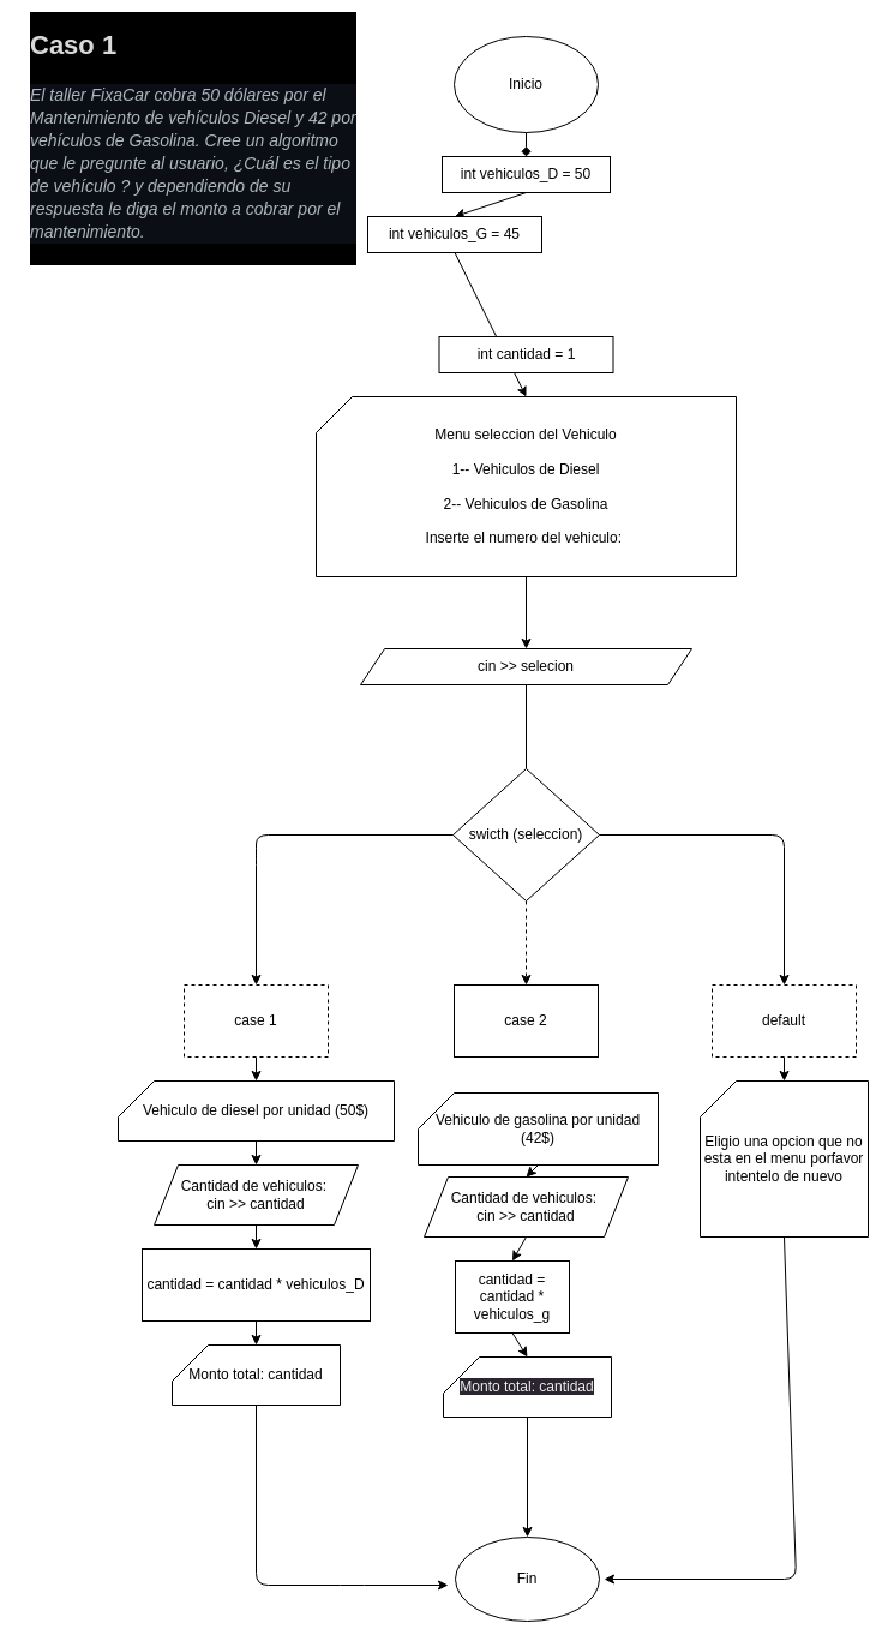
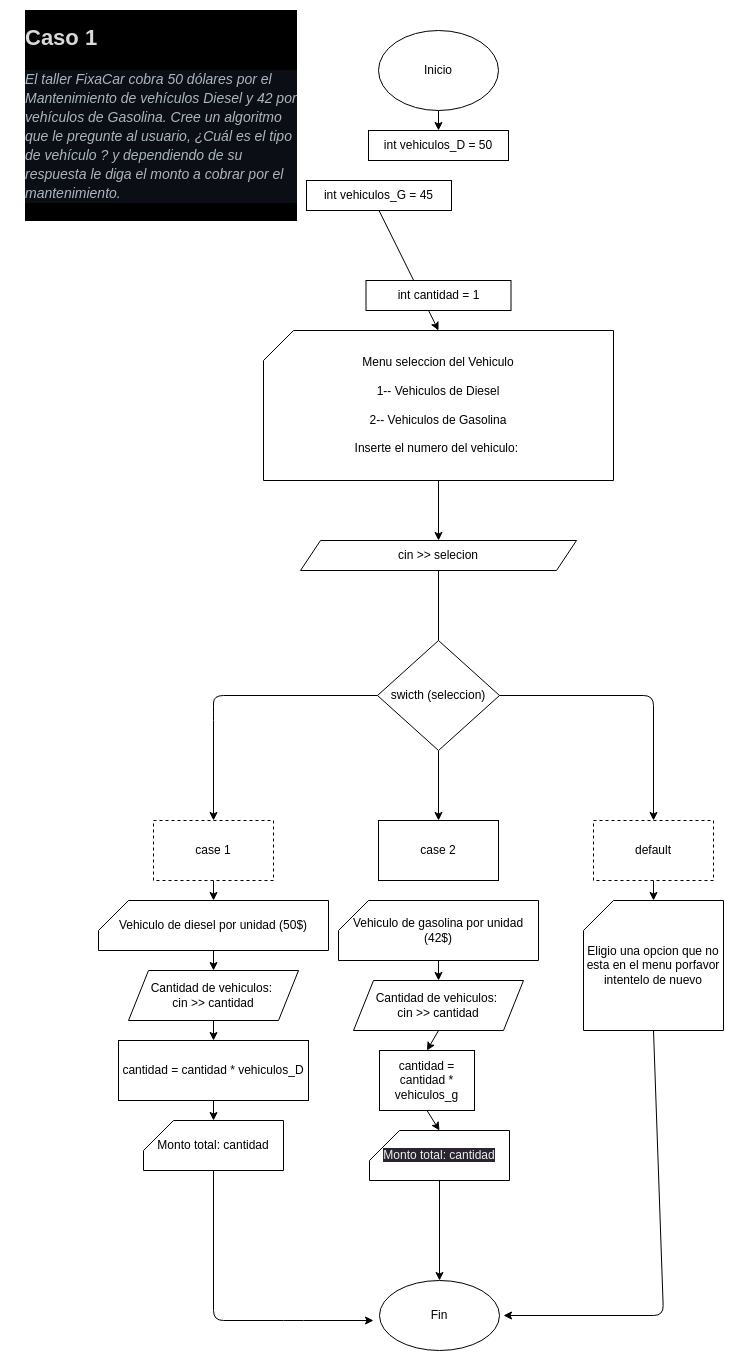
- <mxCell id="2" style="edgeStyle=none;html=1;exitX=0.5;exitY=1;exitDx=0;exitDy=0;endArrow=diamond;" parent="1" source="3" target="6" edge="1"><mxGeometry relative="1" as="geometry" /></mxCell>
+ <mxCell id="2" style="edgeStyle=none;html=1;exitX=0.5;exitY=1;exitDx=0;exitDy=0;" parent="1" source="3" target="6" edge="1"><mxGeometry relative="1" as="geometry" /></mxCell>
- <mxCell id="5" style="edgeStyle=none;html=1;exitX=0.5;exitY=1;exitDx=0;exitDy=0;entryX=0.5;entryY=0;entryDx=0;entryDy=0;" parent="1" source="6" target="8" edge="1"><mxGeometry relative="1" as="geometry" /></mxCell>
- <mxCell id="15" style="edgeStyle=none;html=1;exitX=0.5;exitY=1;exitDx=0;exitDy=0;entryX=0.5;entryY=0;entryDx=0;entryDy=0;dashed=1;" parent="1" source="16" target="19" edge="1"><mxGeometry relative="1" as="geometry"><mxPoint x="436" y="750" as="targetPoint" /></mxGeometry></mxCell>
+ <mxCell id="15" style="edgeStyle=none;html=1;exitX=0.5;exitY=1;exitDx=0;exitDy=0;entryX=0.5;entryY=0;entryDx=0;entryDy=0;" parent="1" source="16" target="19" edge="1"><mxGeometry relative="1" as="geometry"><mxPoint x="436" y="750" as="targetPoint" /></mxGeometry></mxCell>
- <mxCell id="25" value="Vehiculo de gasolina por unidad (42$)" style="shape=card;whiteSpace=wrap;html=1;" parent="1" vertex="1"><mxGeometry x="348" y="910" width="200" height="60" as="geometry" /></mxCell>
+ <mxCell id="25" value="Vehiculo de gasolina por unidad (42$)" style="shape=card;whiteSpace=wrap;html=1;" parent="1" vertex="1"><mxGeometry x="338" y="900" width="200" height="60" as="geometry" /></mxCell>
